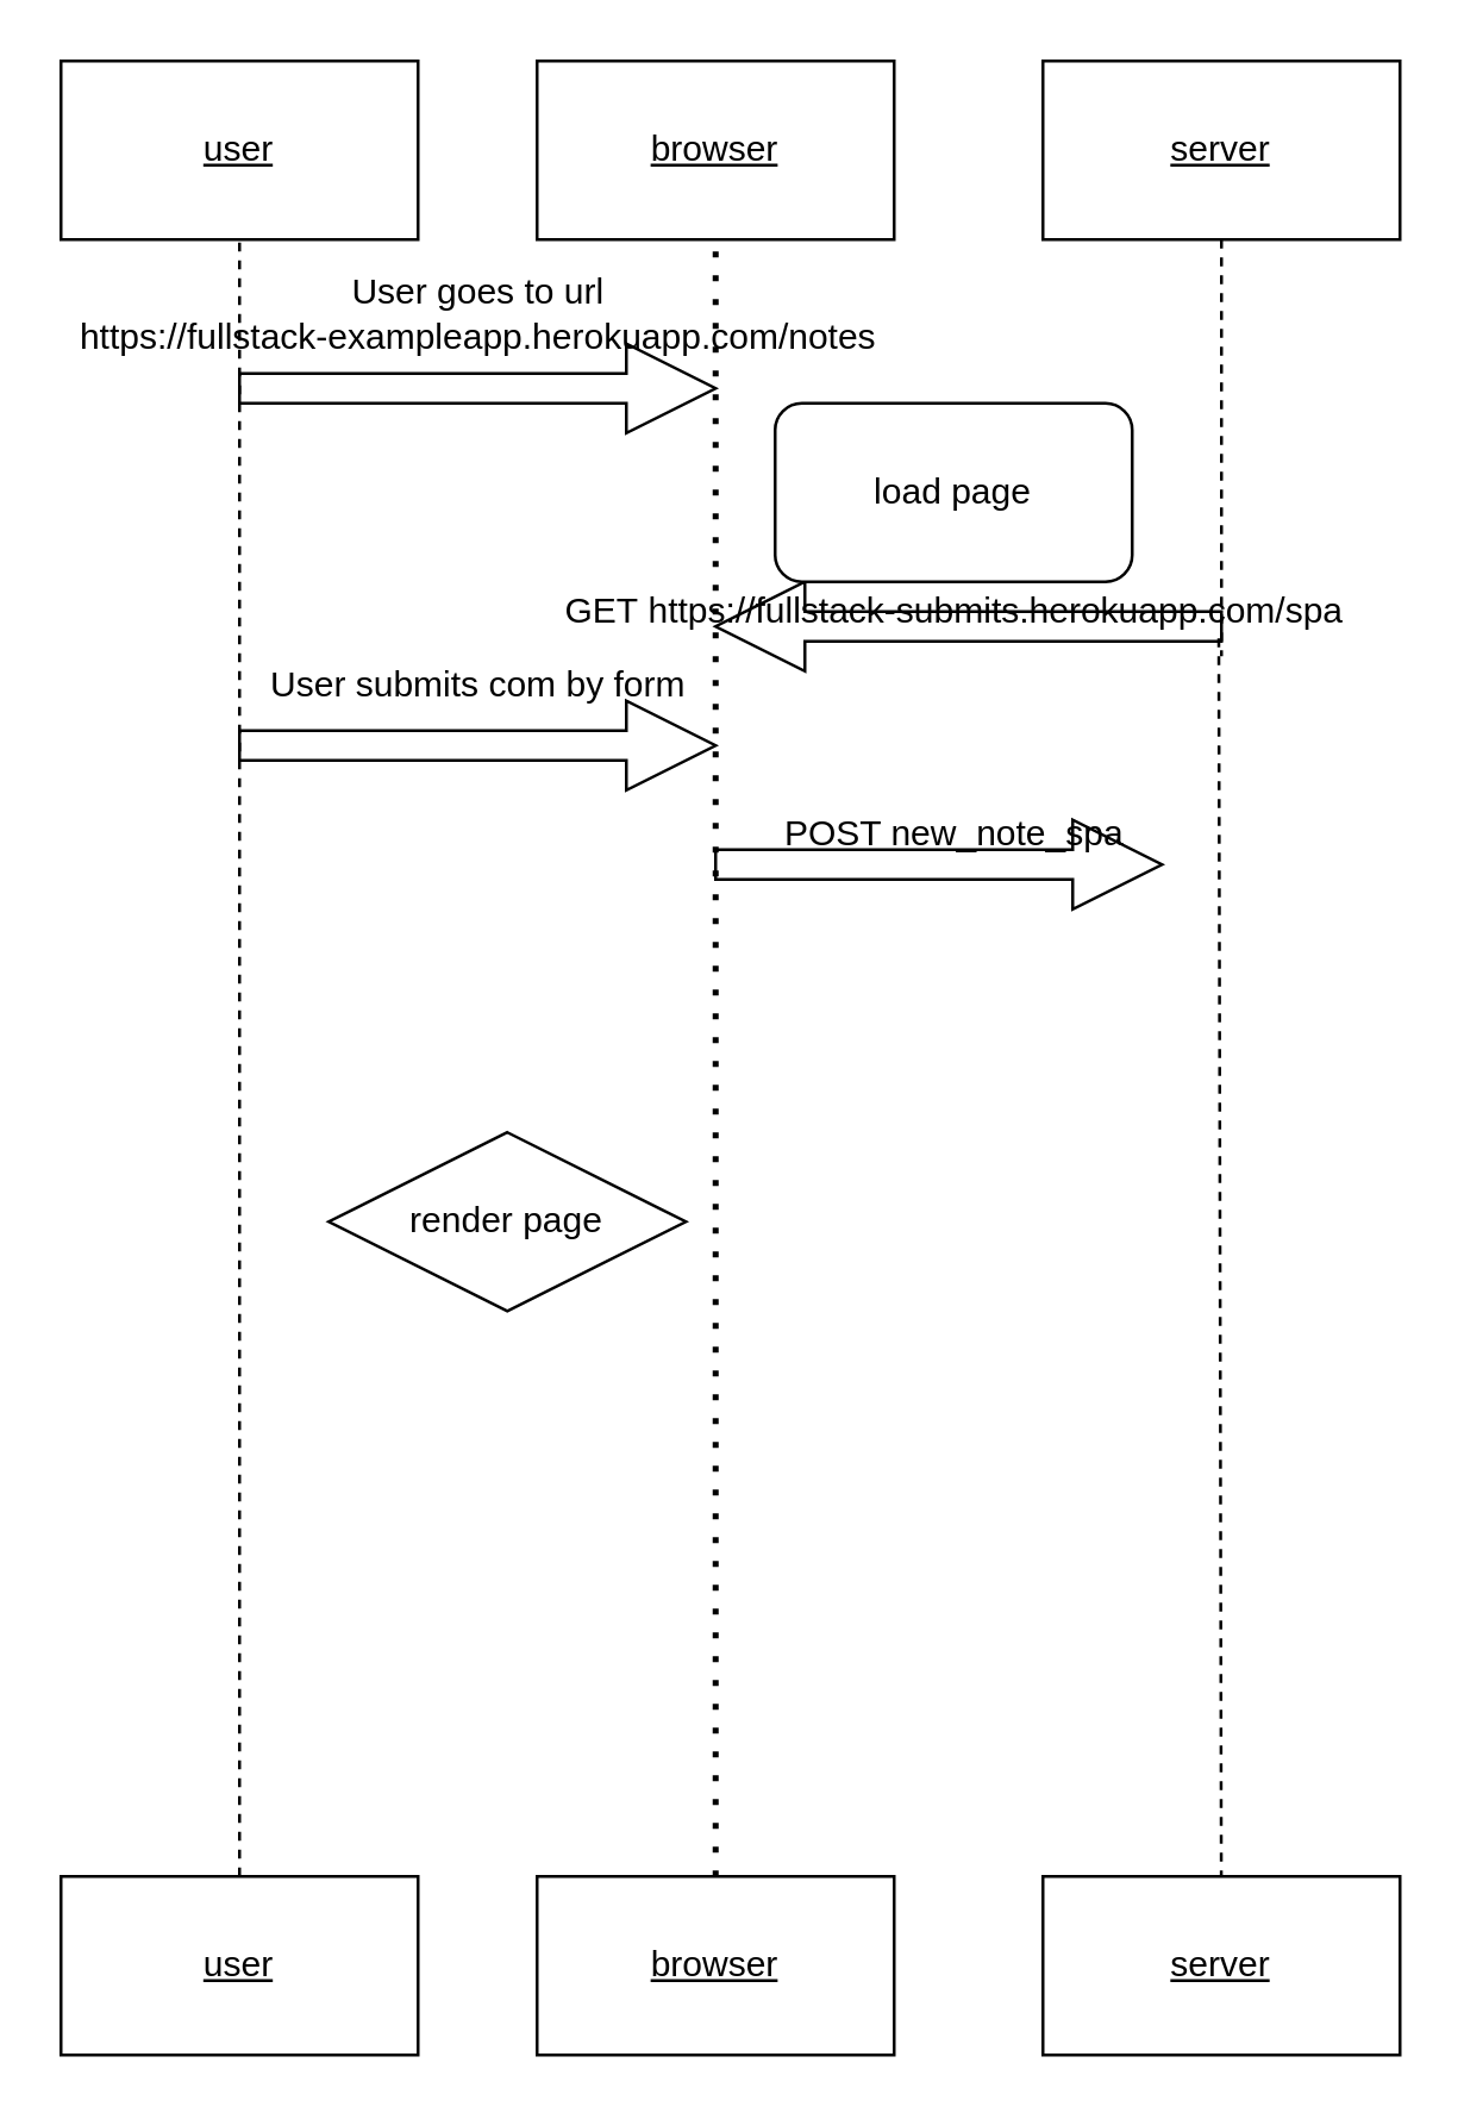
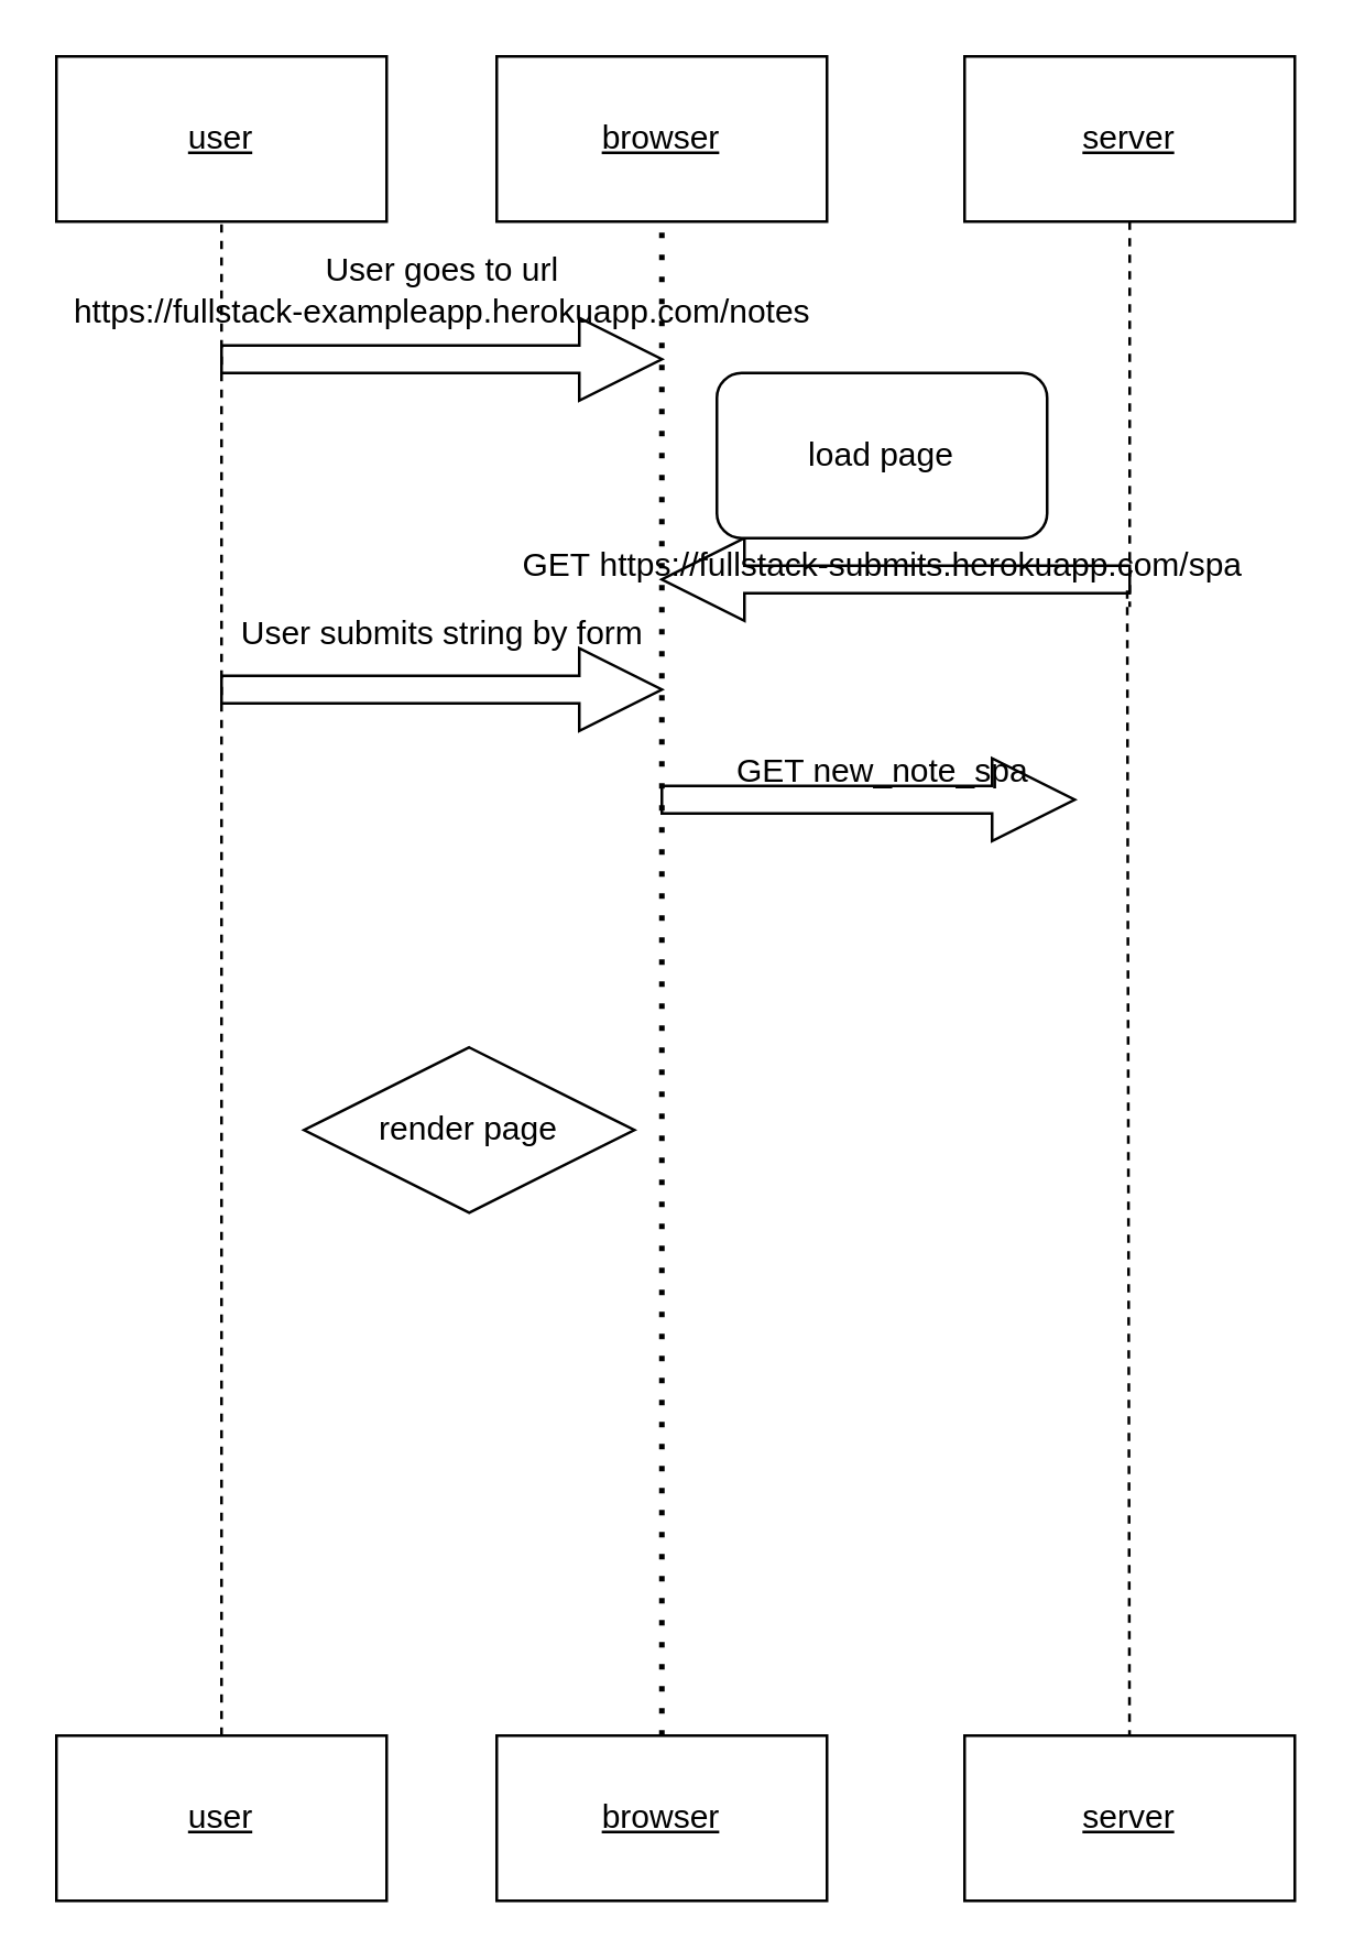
- <mxCell id="16" value="User submits com by form" style="text;html=1;align=center;verticalAlign=middle;resizable=0;points=[];autosize=1;strokeColor=none;fillColor=none;" vertex="1" parent="1"><mxGeometry x="80" y="220" width="160" height="20" as="geometry" /></mxCell>
+ <mxCell id="16" value="User submits string by form" style="text;html=1;align=center;verticalAlign=middle;resizable=0;points=[];autosize=1;strokeColor=none;fillColor=none;" vertex="1" parent="1"><mxGeometry x="80" y="220" width="160" height="20" as="geometry" /></mxCell>
- <mxCell id="17" value="POST new_note_spa" style="text;html=1;align=center;verticalAlign=middle;resizable=0;points=[];autosize=1;strokeColor=none;fillColor=none;" vertex="1" parent="1"><mxGeometry x="255" y="270" width="130" height="20" as="geometry" /></mxCell>
+ <mxCell id="17" value="GET new_note_spa" style="text;html=1;align=center;verticalAlign=middle;resizable=0;points=[];autosize=1;strokeColor=none;fillColor=none;" vertex="1" parent="1"><mxGeometry x="255" y="270" width="130" height="20" as="geometry" /></mxCell>
